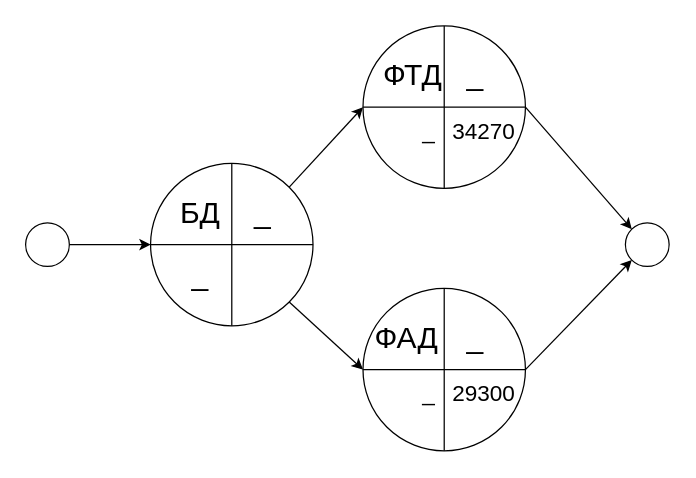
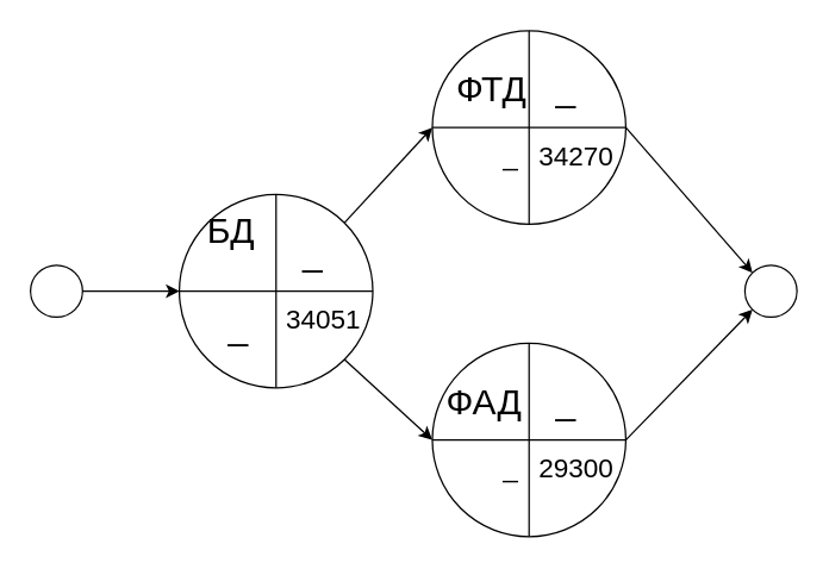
- <mxCell id="8" value="&lt;span style=&quot;font-size: 24px;&quot;&gt;БД&lt;/span&gt;" style="text;html=1;strokeColor=none;fillColor=none;align=center;verticalAlign=middle;whiteSpace=wrap;rounded=0;" parent="1" vertex="1"><mxGeometry x="140" y="150" width="40" height="40" as="geometry" /></mxCell>
+ <mxCell id="8" value="&lt;span style=&quot;font-size: 24px;&quot;&gt;БД&lt;/span&gt;" style="text;html=1;strokeColor=none;fillColor=none;align=center;verticalAlign=middle;whiteSpace=wrap;rounded=0;" parent="1" vertex="1"><mxGeometry x="135" y="135" width="40" height="40" as="geometry" /></mxCell>
+ <mxCell id="9" value="&lt;font style=&quot;font-size: 18px;&quot;&gt;34051&lt;/font&gt;" style="text;html=1;strokeColor=none;fillColor=none;align=left;verticalAlign=middle;whiteSpace=wrap;rounded=0;" parent="1" vertex="1"><mxGeometry x="190" y="200" width="60" height="30" as="geometry" /></mxCell>
